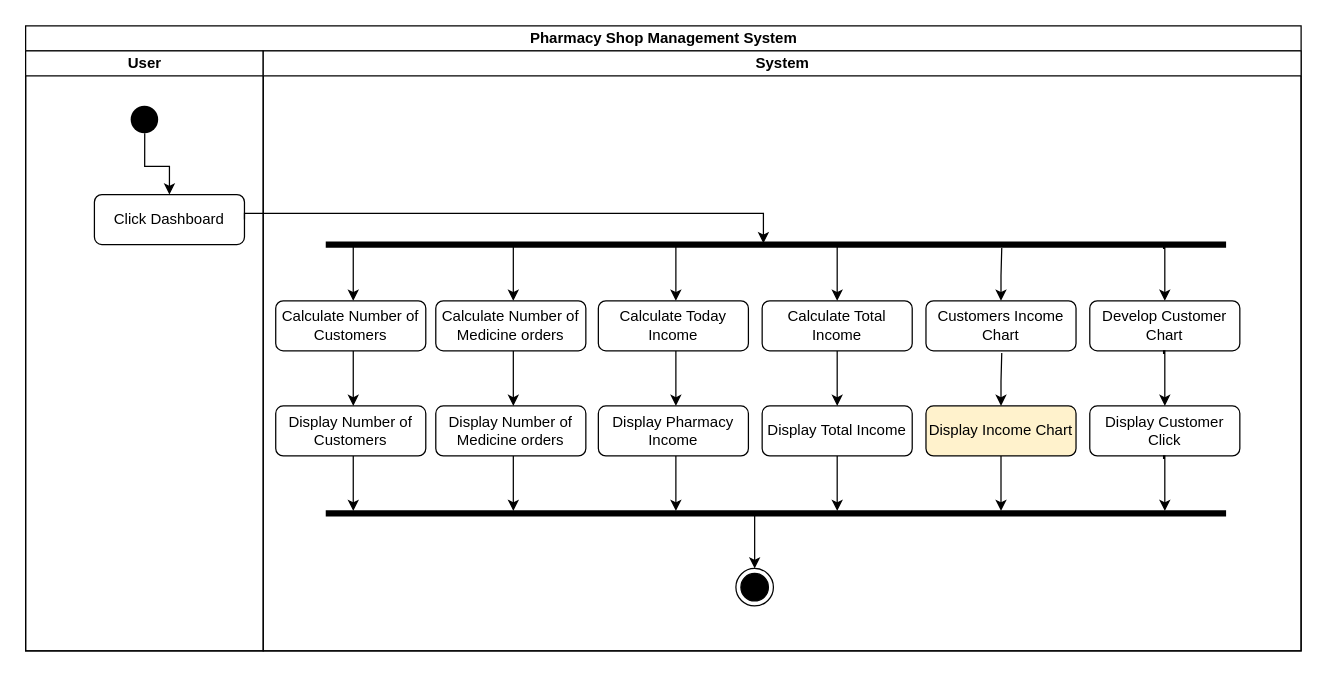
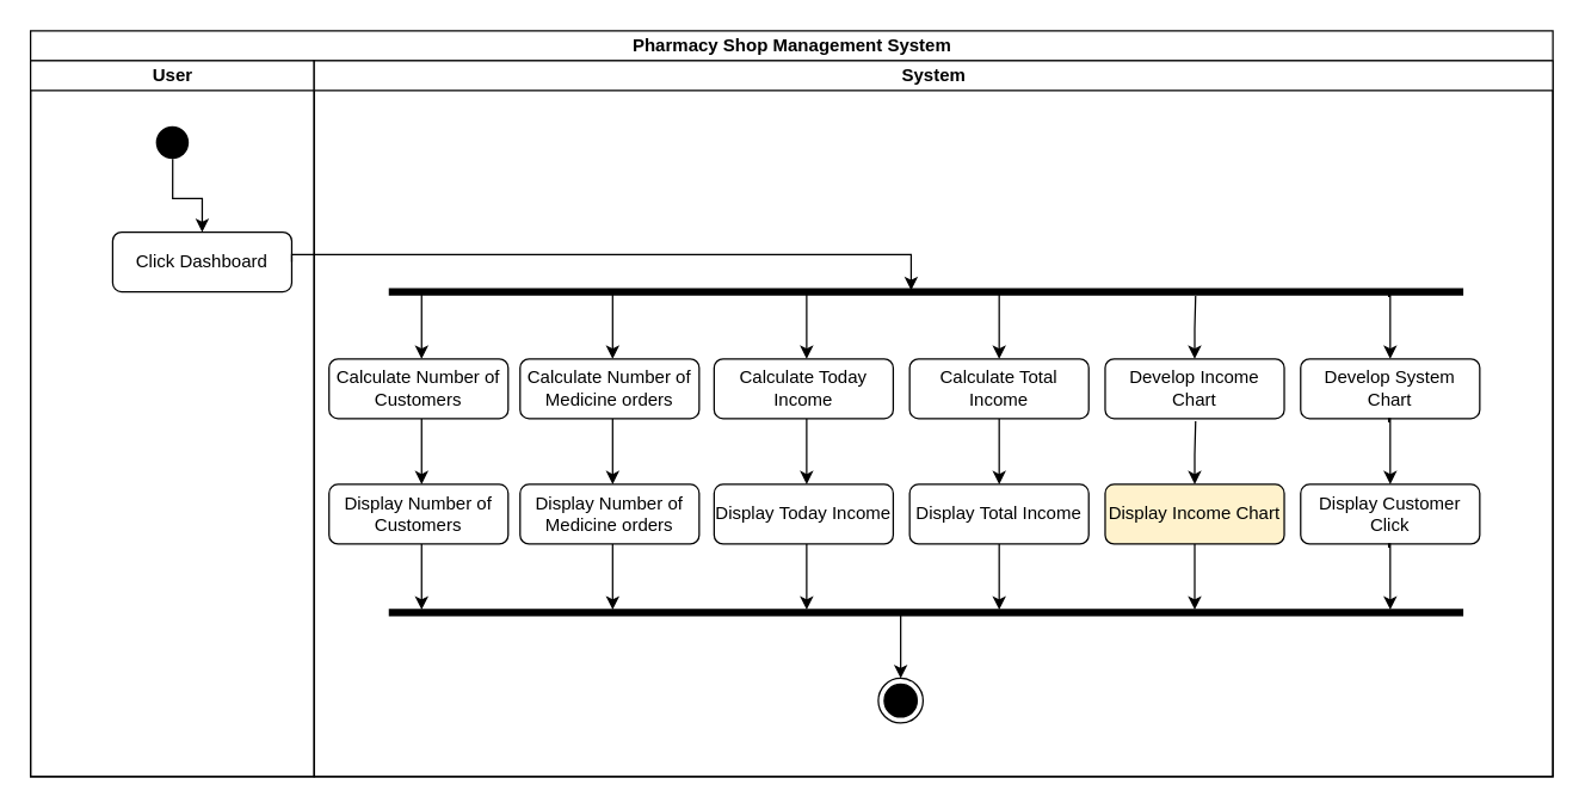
- <mxCell id="19" value="Customers Income Chart" style="rounded=1;whiteSpace=wrap;html=1;" vertex="1" parent="1"><mxGeometry x="740" y="240" width="120" height="40" as="geometry" /></mxCell>
+ <mxCell id="19" value="Develop Income Chart" style="rounded=1;whiteSpace=wrap;html=1;" vertex="1" parent="1"><mxGeometry x="740" y="240" width="120" height="40" as="geometry" /></mxCell>
- <mxCell id="21" value="Develop Customer Chart" style="rounded=1;whiteSpace=wrap;html=1;" vertex="1" parent="1"><mxGeometry x="871" y="240" width="120" height="40" as="geometry" /></mxCell>
+ <mxCell id="21" value="Develop System Chart" style="rounded=1;whiteSpace=wrap;html=1;" vertex="1" parent="1"><mxGeometry x="871" y="240" width="120" height="40" as="geometry" /></mxCell>
- <mxCell id="28" value="Display&amp;nbsp;Pharmacy Income" style="rounded=1;whiteSpace=wrap;html=1;" vertex="1" parent="1"><mxGeometry x="478" y="324" width="120" height="40" as="geometry" /></mxCell>
+ <mxCell id="28" value="Display&amp;nbsp;Today Income" style="rounded=1;whiteSpace=wrap;html=1;" vertex="1" parent="1"><mxGeometry x="478" y="324" width="120" height="40" as="geometry" /></mxCell>
